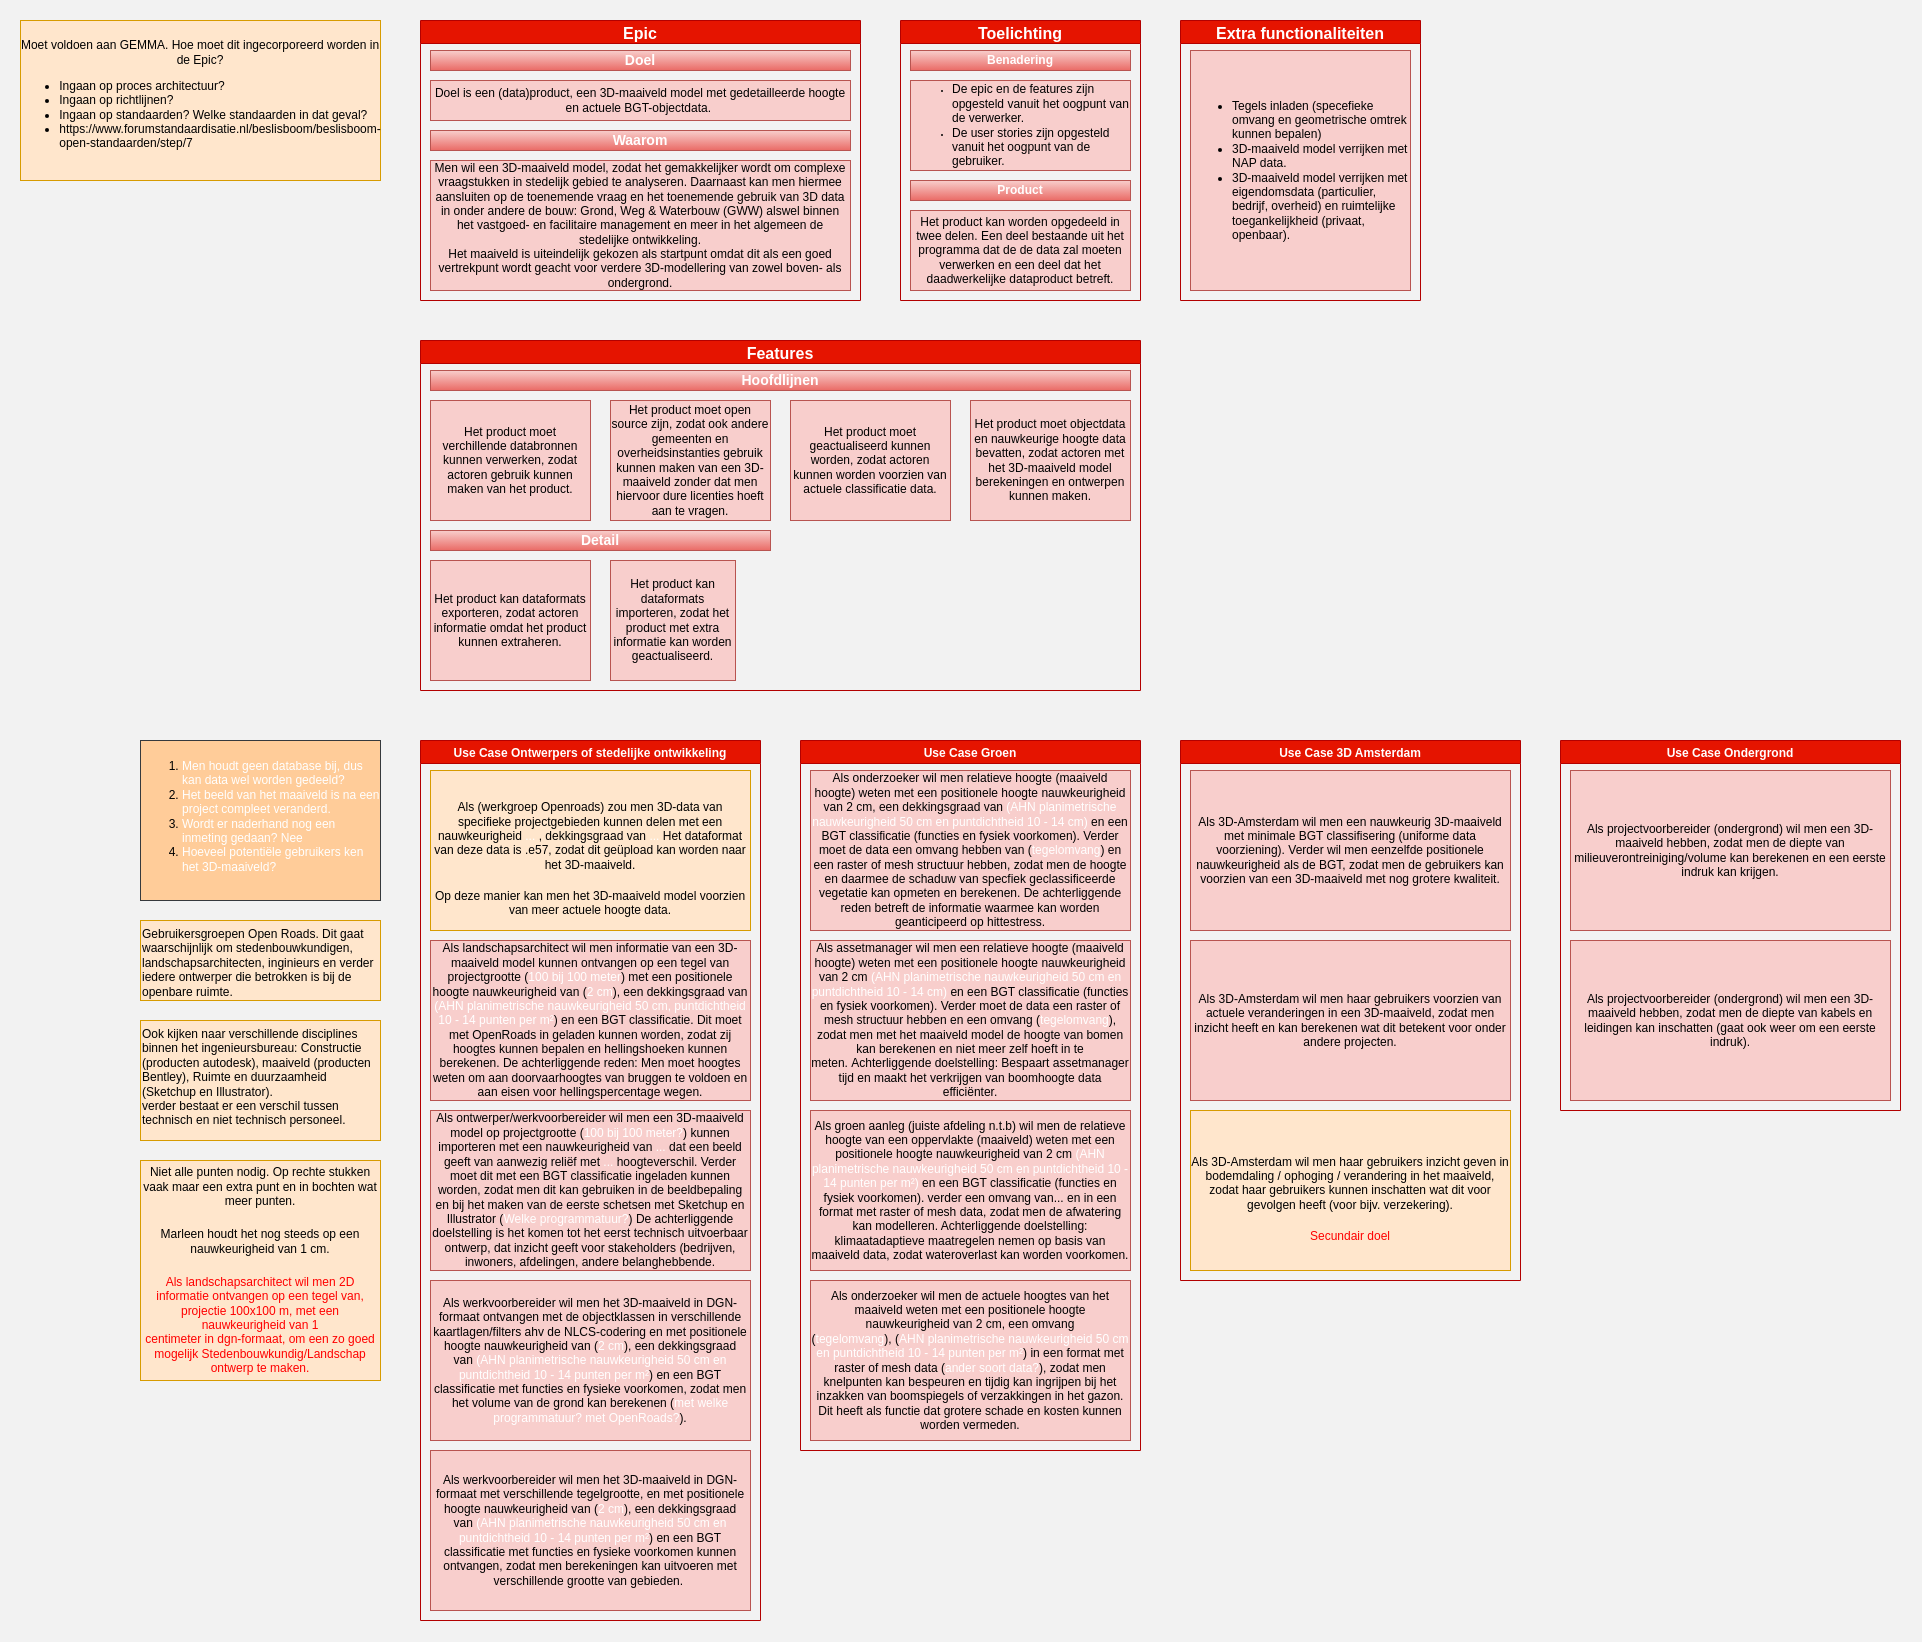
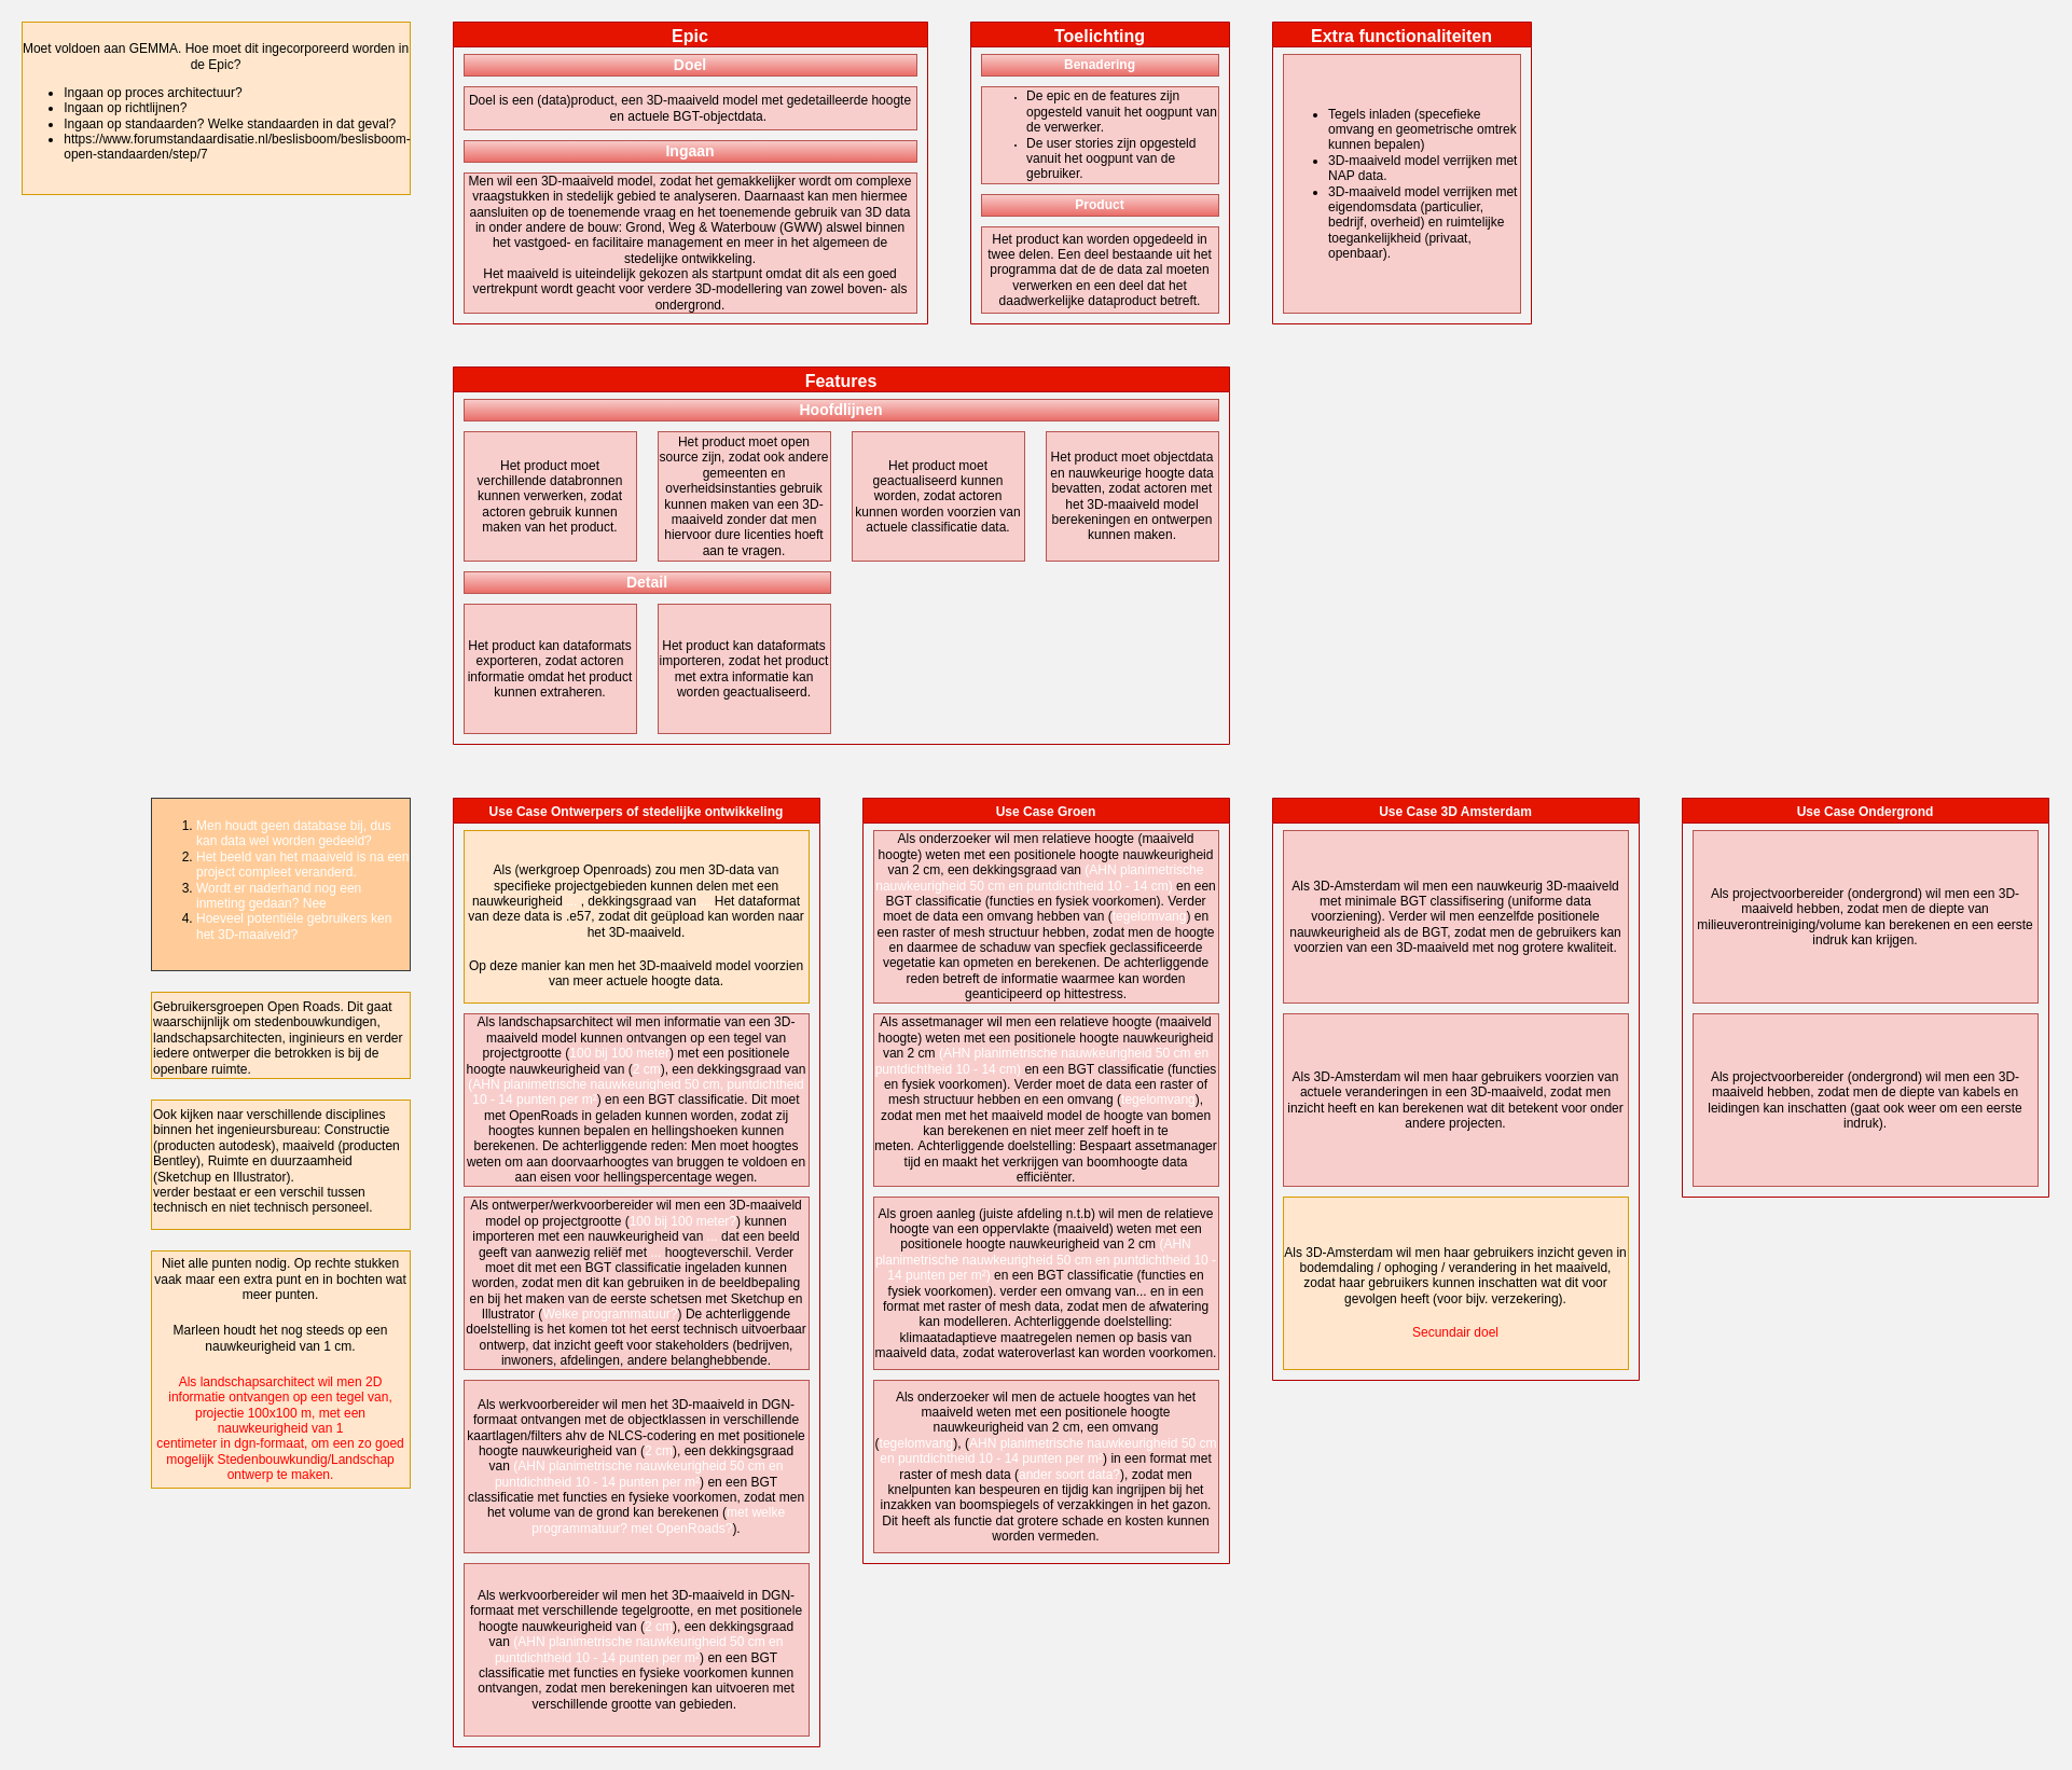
- <mxCell id="5" value="&lt;font color=&quot;#ffffff&quot;&gt;&lt;span style=&quot;font-size: 14px;&quot;&gt;&lt;b&gt;Waarom&lt;/b&gt;&lt;/span&gt;&lt;/font&gt;" style="rounded=0;whiteSpace=wrap;html=1;strokeColor=#b85450;fillColor=#f8cecc;gradientColor=#ea6b66;" parent="2" vertex="1"><mxGeometry x="10" y="110" width="420" height="20" as="geometry" /></mxCell>
+ <mxCell id="5" value="&lt;font color=&quot;#ffffff&quot;&gt;&lt;span style=&quot;font-size: 14px;&quot;&gt;&lt;b&gt;Ingaan&lt;/b&gt;&lt;/span&gt;&lt;/font&gt;" style="rounded=0;whiteSpace=wrap;html=1;strokeColor=#b85450;fillColor=#f8cecc;gradientColor=#ea6b66;" parent="2" vertex="1"><mxGeometry x="10" y="110" width="420" height="20" as="geometry" /></mxCell>
- <mxCell id="15" value="&lt;p&gt;Het product kan dataformats importeren, zodat het product met extra informatie kan worden geactualiseerd.&lt;/p&gt;" style="rounded=0;whiteSpace=wrap;html=1;fillColor=#f8cecc;strokeColor=#b85450;" parent="7" vertex="1"><mxGeometry x="190" y="220" width="125" height="120" as="geometry" /></mxCell>
+ <mxCell id="15" value="&lt;p&gt;Het product kan dataformats importeren, zodat het product met extra informatie kan worden geactualiseerd.&lt;/p&gt;" style="rounded=0;whiteSpace=wrap;html=1;fillColor=#f8cecc;strokeColor=#b85450;" parent="7" vertex="1"><mxGeometry x="190" y="220" width="160" height="120" as="geometry" /></mxCell>
